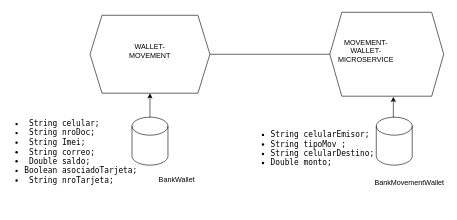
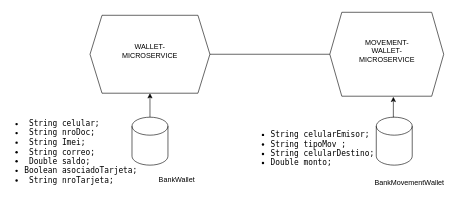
- <mxCell id="8" value="WALLET- MOVEMENT" style="text;html=1;strokeColor=none;fillColor=none;align=center;verticalAlign=middle;whiteSpace=wrap;rounded=0;" vertex="1" parent="1"><mxGeometry x="180" y="70" width="120" height="30" as="geometry" /></mxCell>
+ <mxCell id="8" value="WALLET- MICROSERVICE" style="text;html=1;strokeColor=none;fillColor=none;align=center;verticalAlign=middle;whiteSpace=wrap;rounded=0;" vertex="1" parent="1"><mxGeometry x="180" y="70" width="120" height="30" as="geometry" /></mxCell>
- <mxCell id="9" value="MOVEMENT- WALLET-MICROSERVICE" style="text;html=1;strokeColor=none;fillColor=none;align=center;verticalAlign=middle;whiteSpace=wrap;rounded=0;" vertex="1" parent="1"><mxGeometry x="557.5" y="57.5" width="85" height="55" as="geometry" /></mxCell>
+ <mxCell id="9" value="MOVEMENT- WALLET-MICROSERVICE" style="text;html=1;strokeColor=none;fillColor=none;align=center;verticalAlign=middle;whiteSpace=wrap;rounded=0;" vertex="1" parent="1"><mxGeometry x="592.5" y="57.5" width="85" height="55" as="geometry" /></mxCell>
